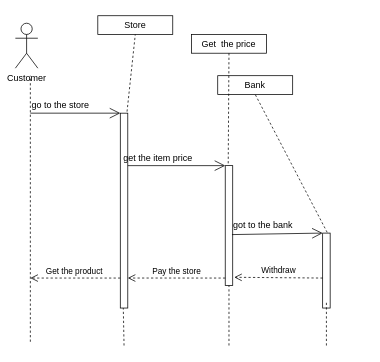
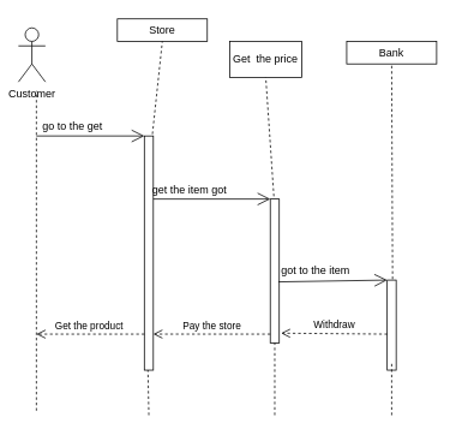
- <mxCell id="17" value="Get&amp;nbsp; the price" style="rounded=0;whiteSpace=wrap;html=1;" vertex="1" parent="1"><mxGeometry x="255" y="45" width="100" height="25" as="geometry" /></mxCell>
+ <mxCell id="17" value="Get&amp;nbsp; the price" style="rounded=0;whiteSpace=wrap;html=1;" vertex="1" parent="1"><mxGeometry x="255" y="45" width="80" height="40" as="geometry" /></mxCell>
- <mxCell id="18" value="Bank" style="rounded=0;whiteSpace=wrap;html=1;" vertex="1" parent="1"><mxGeometry x="290" y="100" width="100" height="25" as="geometry" /></mxCell>
+ <mxCell id="18" value="Bank" style="rounded=0;whiteSpace=wrap;html=1;" vertex="1" parent="1"><mxGeometry x="385" y="45" width="100" height="25" as="geometry" /></mxCell>
- <mxCell id="19" value="go to the store" style="text;html=1;align=center;verticalAlign=middle;resizable=0;points=[];autosize=1;strokeColor=none;fillColor=none;" vertex="1" parent="1"><mxGeometry x="30" y="125" width="100" height="30" as="geometry" /></mxCell>
+ <mxCell id="19" value="go to the get" style="text;html=1;align=center;verticalAlign=middle;resizable=0;points=[];autosize=1;strokeColor=none;fillColor=none;" vertex="1" parent="1"><mxGeometry x="30" y="125" width="100" height="30" as="geometry" /></mxCell>
- <mxCell id="20" value="get the item price" style="text;html=1;align=center;verticalAlign=middle;resizable=0;points=[];autosize=1;strokeColor=none;fillColor=none;" vertex="1" parent="1"><mxGeometry x="150" y="195" width="120" height="30" as="geometry" /></mxCell>
+ <mxCell id="20" value="get the item got" style="text;html=1;align=center;verticalAlign=middle;resizable=0;points=[];autosize=1;strokeColor=none;fillColor=none;" vertex="1" parent="1"><mxGeometry x="150" y="195" width="120" height="30" as="geometry" /></mxCell>
- <mxCell id="21" value="got to the bank" style="text;html=1;align=center;verticalAlign=middle;resizable=0;points=[];autosize=1;strokeColor=none;fillColor=none;" vertex="1" parent="1"><mxGeometry x="300" y="285" width="100" height="30" as="geometry" /></mxCell>
+ <mxCell id="21" value="got to the item" style="text;html=1;align=center;verticalAlign=middle;resizable=0;points=[];autosize=1;strokeColor=none;fillColor=none;" vertex="1" parent="1"><mxGeometry x="300" y="285" width="100" height="30" as="geometry" /></mxCell>
